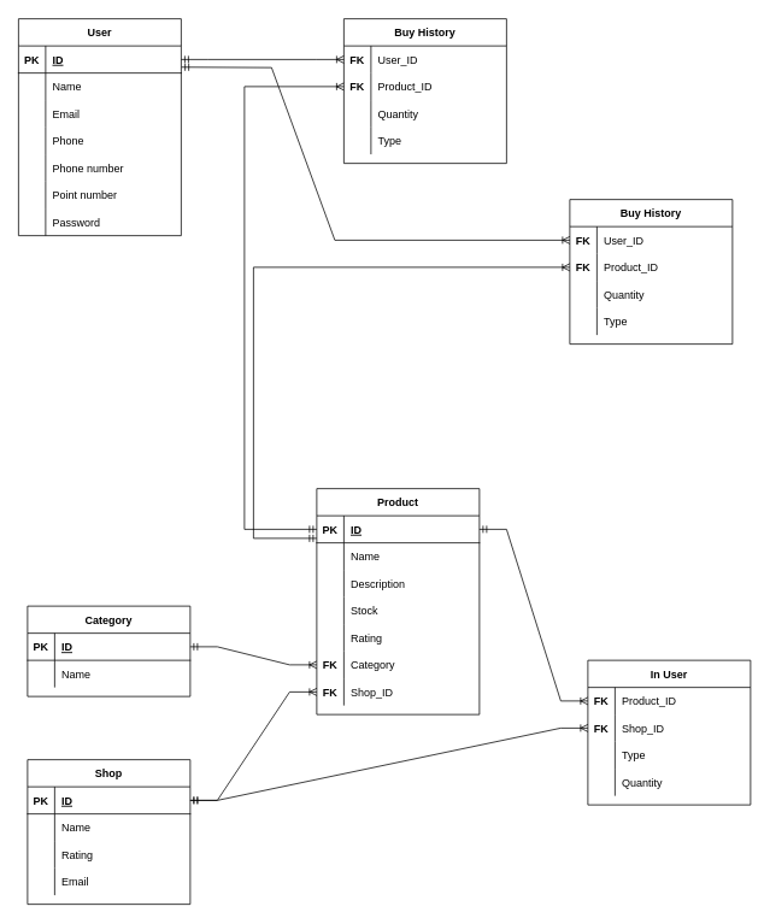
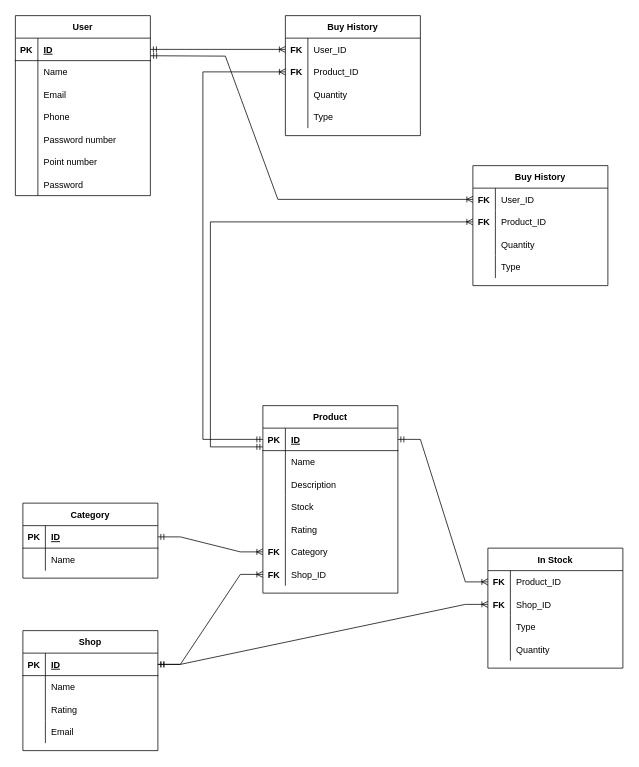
- <mxCell id="39" value="Phone number" style="shape=partialRectangle;connectable=0;fillColor=none;top=0;left=0;bottom=0;right=0;align=left;spacingLeft=6;overflow=hidden;" vertex="1" parent="37"><mxGeometry x="30" width="150" height="30" as="geometry"><mxRectangle width="150" height="30" as="alternateBounds" /></mxGeometry></mxCell>
+ <mxCell id="39" value="Password number" style="shape=partialRectangle;connectable=0;fillColor=none;top=0;left=0;bottom=0;right=0;align=left;spacingLeft=6;overflow=hidden;" vertex="1" parent="37"><mxGeometry x="30" width="150" height="30" as="geometry"><mxRectangle width="150" height="30" as="alternateBounds" /></mxGeometry></mxCell>
- <mxCell id="66" value="In User" style="shape=table;startSize=30;container=1;collapsible=1;childLayout=tableLayout;fixedRows=1;rowLines=0;fontStyle=1;align=center;resizeLast=1;" vertex="1" parent="1"><mxGeometry x="650" y="730" width="180" height="160" as="geometry" /></mxCell>
+ <mxCell id="66" value="In Stock" style="shape=table;startSize=30;container=1;collapsible=1;childLayout=tableLayout;fixedRows=1;rowLines=0;fontStyle=1;align=center;resizeLast=1;" vertex="1" parent="1"><mxGeometry x="650" y="730" width="180" height="160" as="geometry" /></mxCell>
